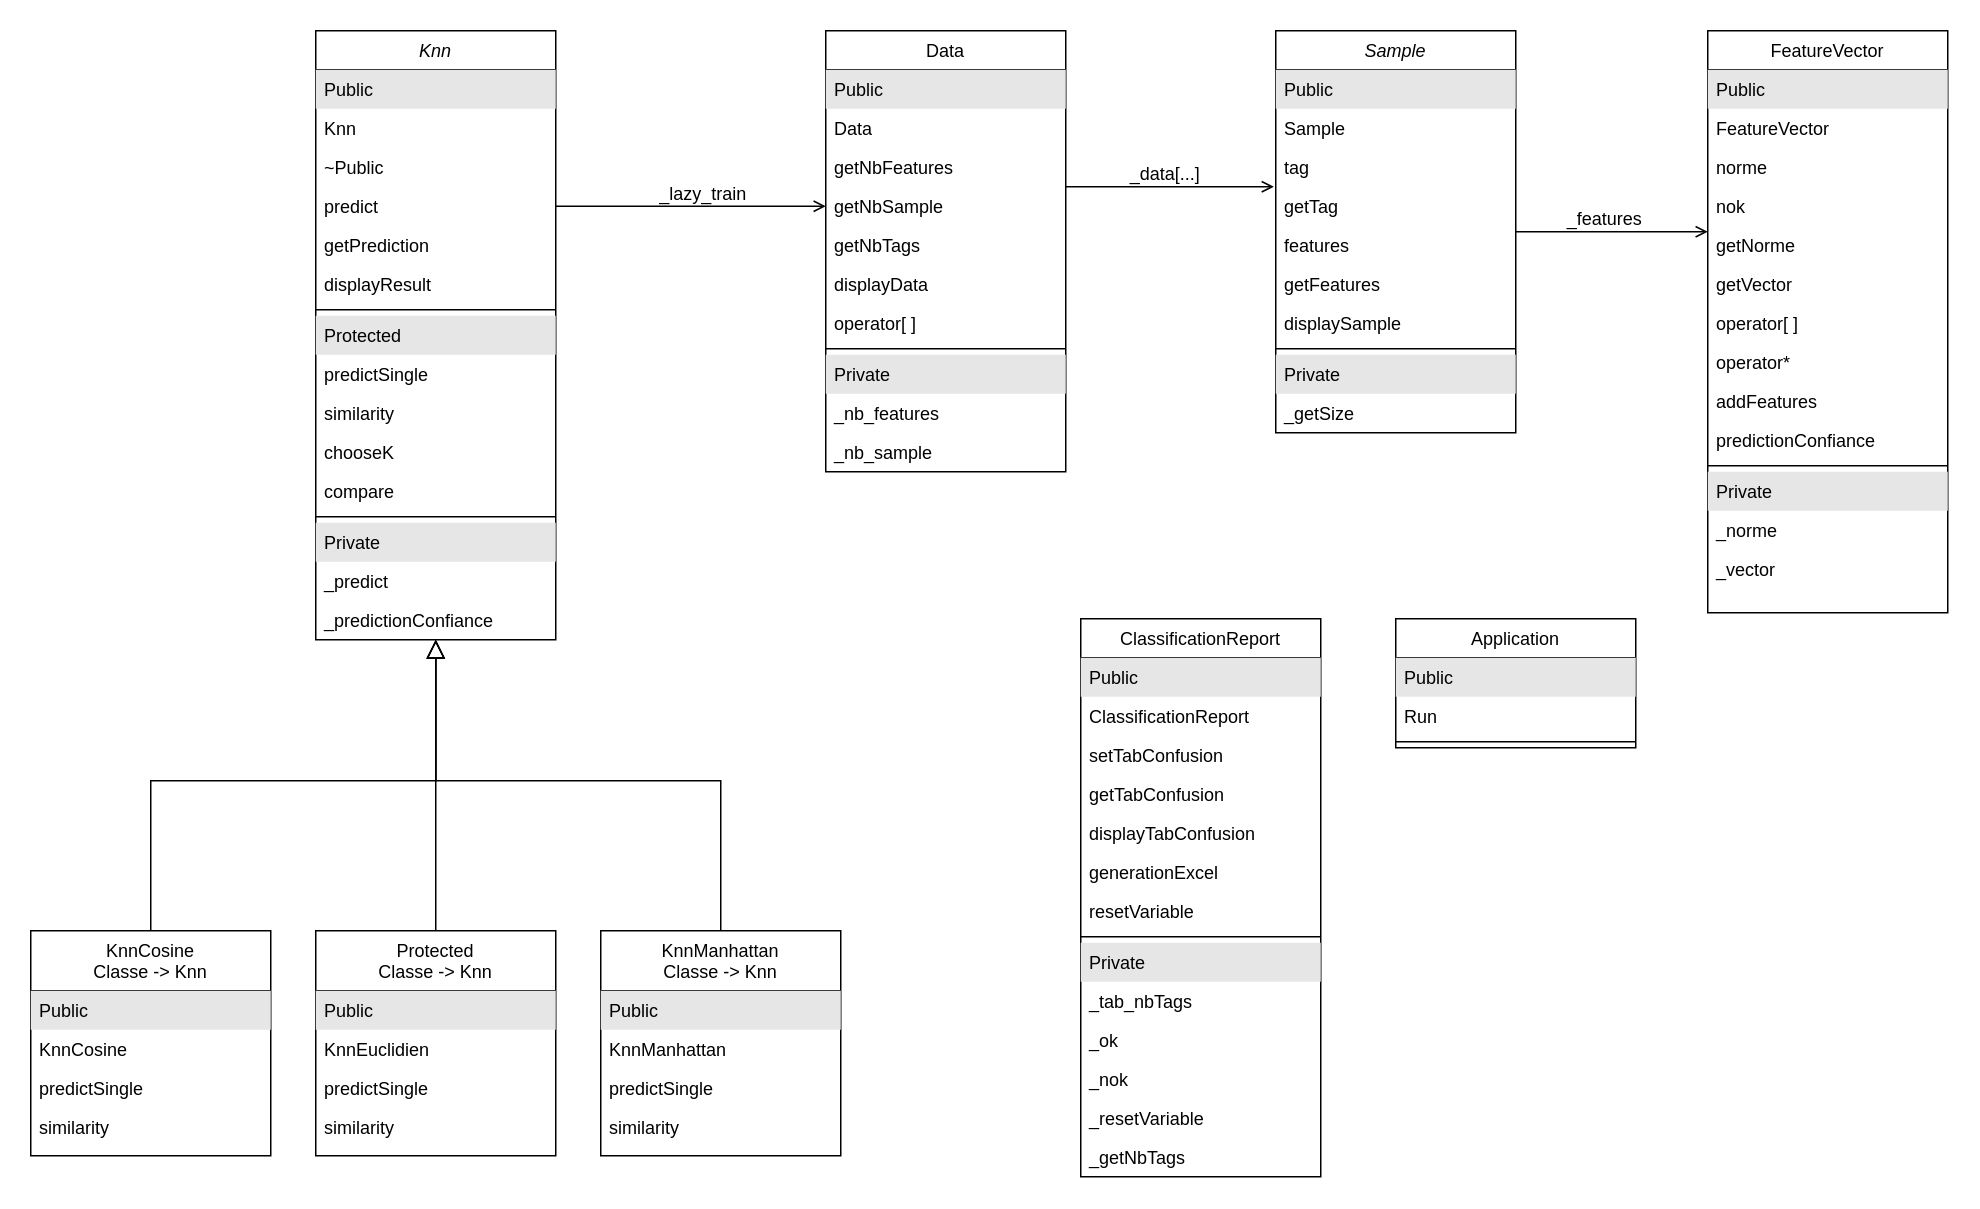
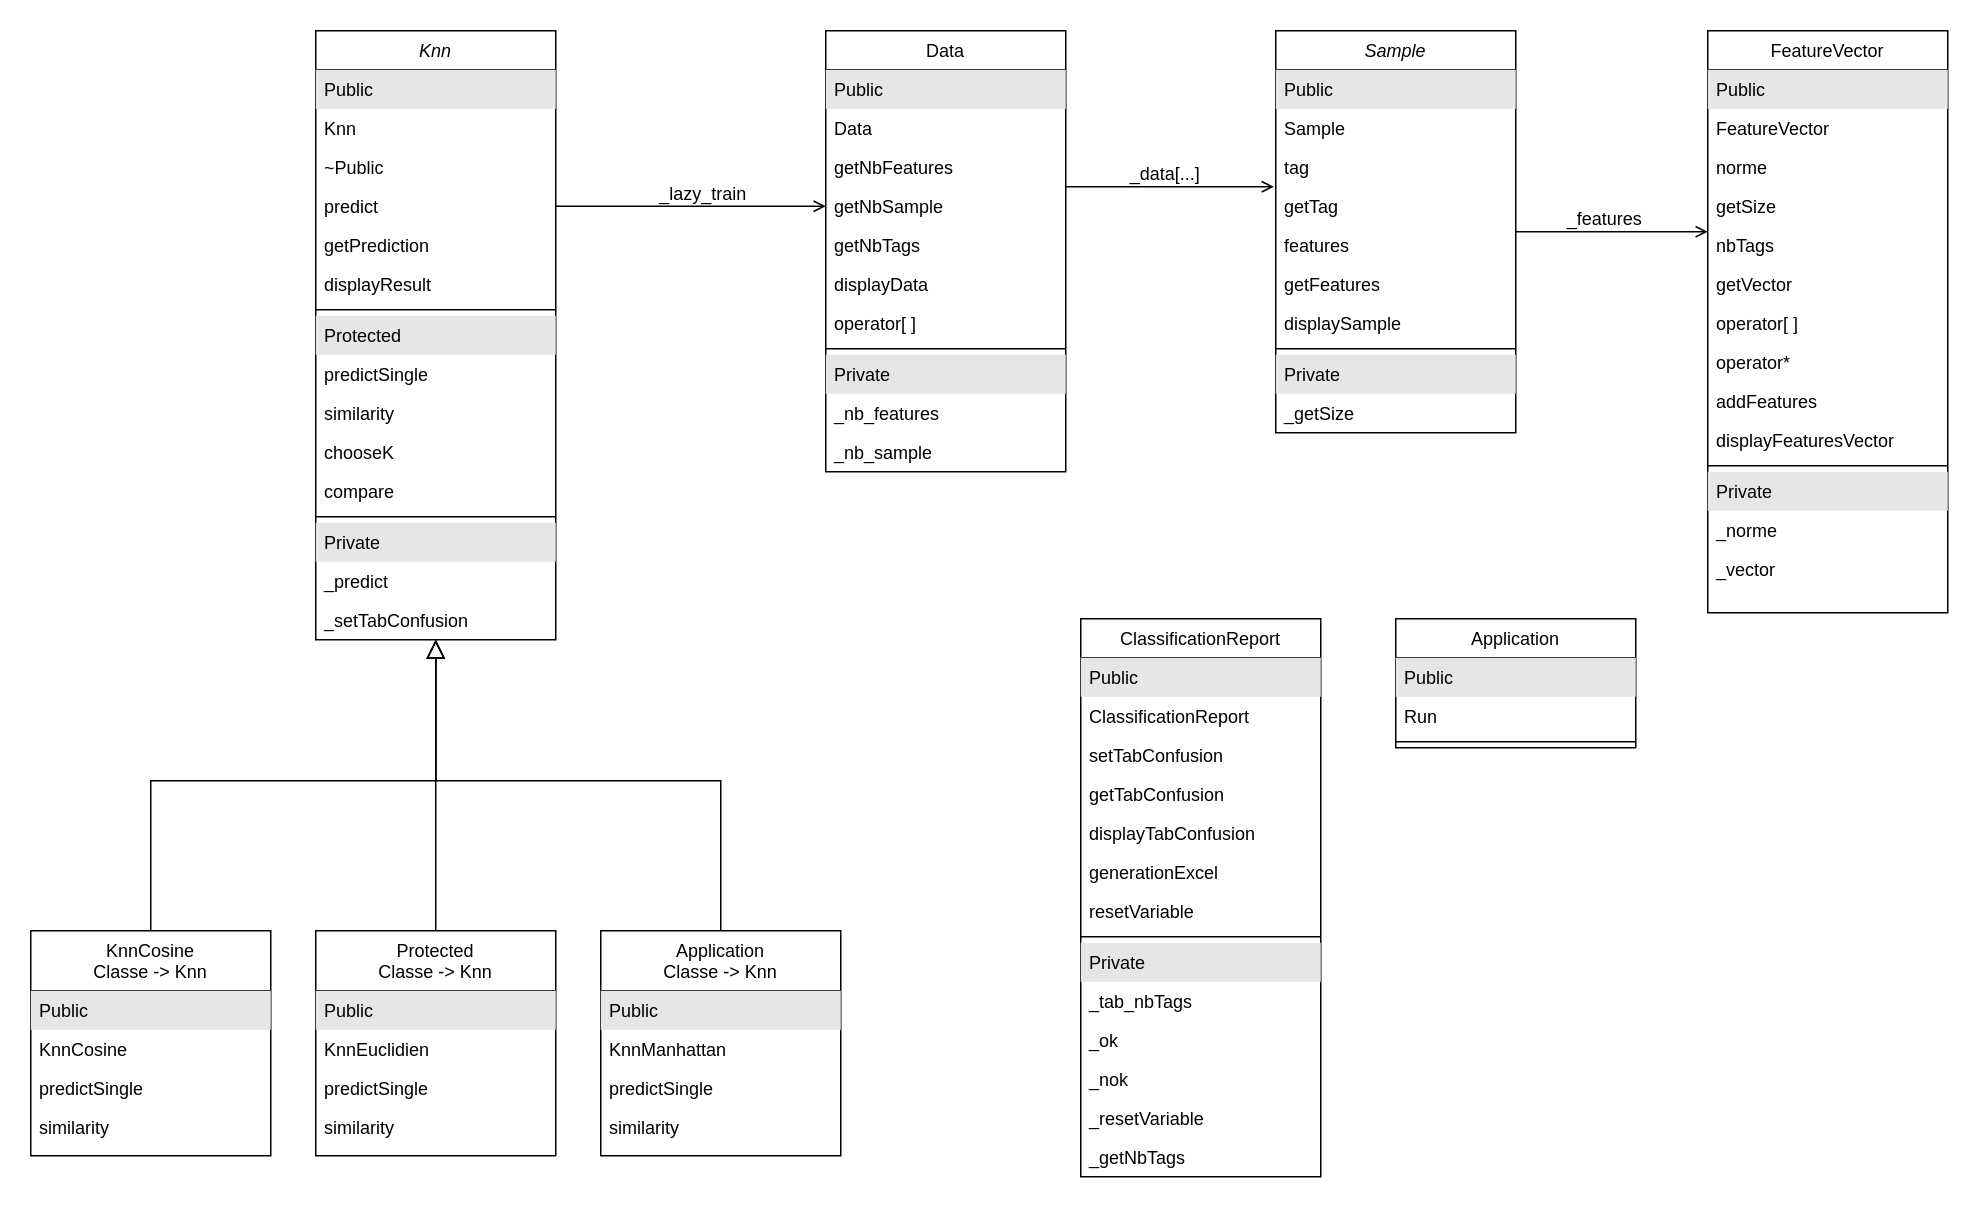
- <mxCell id="19" value="nok" style="text;align=left;verticalAlign=top;spacingLeft=4;spacingRight=4;overflow=hidden;rotatable=0;points=[[0,0.5],[1,0.5]];portConstraint=eastwest;rounded=0;shadow=0;html=0;" parent="15" vertex="1"><mxGeometry y="104" width="160" height="26" as="geometry" /></mxCell>
+ <mxCell id="19" value="getSize" style="text;align=left;verticalAlign=top;spacingLeft=4;spacingRight=4;overflow=hidden;rotatable=0;points=[[0,0.5],[1,0.5]];portConstraint=eastwest;rounded=0;shadow=0;html=0;" parent="15" vertex="1"><mxGeometry y="104" width="160" height="26" as="geometry" /></mxCell>
- <mxCell id="20" value="getNorme" style="text;align=left;verticalAlign=top;spacingLeft=4;spacingRight=4;overflow=hidden;rotatable=0;points=[[0,0.5],[1,0.5]];portConstraint=eastwest;rounded=0;shadow=0;html=0;" parent="15" vertex="1"><mxGeometry y="130" width="160" height="26" as="geometry" /></mxCell>
+ <mxCell id="20" value="nbTags" style="text;align=left;verticalAlign=top;spacingLeft=4;spacingRight=4;overflow=hidden;rotatable=0;points=[[0,0.5],[1,0.5]];portConstraint=eastwest;rounded=0;shadow=0;html=0;" parent="15" vertex="1"><mxGeometry y="130" width="160" height="26" as="geometry" /></mxCell>
- <mxCell id="25" value="predictionConfiance" style="text;align=left;verticalAlign=top;spacingLeft=4;spacingRight=4;overflow=hidden;rotatable=0;points=[[0,0.5],[1,0.5]];portConstraint=eastwest;" parent="15" vertex="1"><mxGeometry y="260" width="160" height="26" as="geometry" /></mxCell>
+ <mxCell id="25" value="displayFeaturesVector" style="text;align=left;verticalAlign=top;spacingLeft=4;spacingRight=4;overflow=hidden;rotatable=0;points=[[0,0.5],[1,0.5]];portConstraint=eastwest;" parent="15" vertex="1"><mxGeometry y="260" width="160" height="26" as="geometry" /></mxCell>
- <mxCell id="48" value="_predictionConfiance" style="text;align=left;verticalAlign=top;spacingLeft=4;spacingRight=4;overflow=hidden;rotatable=0;points=[[0,0.5],[1,0.5]];portConstraint=eastwest;" vertex="1" parent="32"><mxGeometry y="380" width="160" height="26" as="geometry" /></mxCell>
+ <mxCell id="48" value="_setTabConfusion" style="text;align=left;verticalAlign=top;spacingLeft=4;spacingRight=4;overflow=hidden;rotatable=0;points=[[0,0.5],[1,0.5]];portConstraint=eastwest;" vertex="1" parent="32"><mxGeometry y="380" width="160" height="26" as="geometry" /></mxCell>
- <mxCell id="93" value="KnnManhattan&#10;Classe -&gt; Knn" style="swimlane;fontStyle=0;align=center;verticalAlign=top;childLayout=stackLayout;horizontal=1;startSize=40;horizontalStack=0;resizeParent=1;resizeLast=0;collapsible=1;marginBottom=0;rounded=0;shadow=0;strokeWidth=1;" parent="1" vertex="1"><mxGeometry x="400" y="620" width="160" height="150" as="geometry"><mxRectangle x="130" y="380" width="160" height="26" as="alternateBounds" /></mxGeometry></mxCell>
+ <mxCell id="93" value="Application&#10;Classe -&gt; Knn" style="swimlane;fontStyle=0;align=center;verticalAlign=top;childLayout=stackLayout;horizontal=1;startSize=40;horizontalStack=0;resizeParent=1;resizeLast=0;collapsible=1;marginBottom=0;rounded=0;shadow=0;strokeWidth=1;" parent="1" vertex="1"><mxGeometry x="400" y="620" width="160" height="150" as="geometry"><mxRectangle x="130" y="380" width="160" height="26" as="alternateBounds" /></mxGeometry></mxCell>
